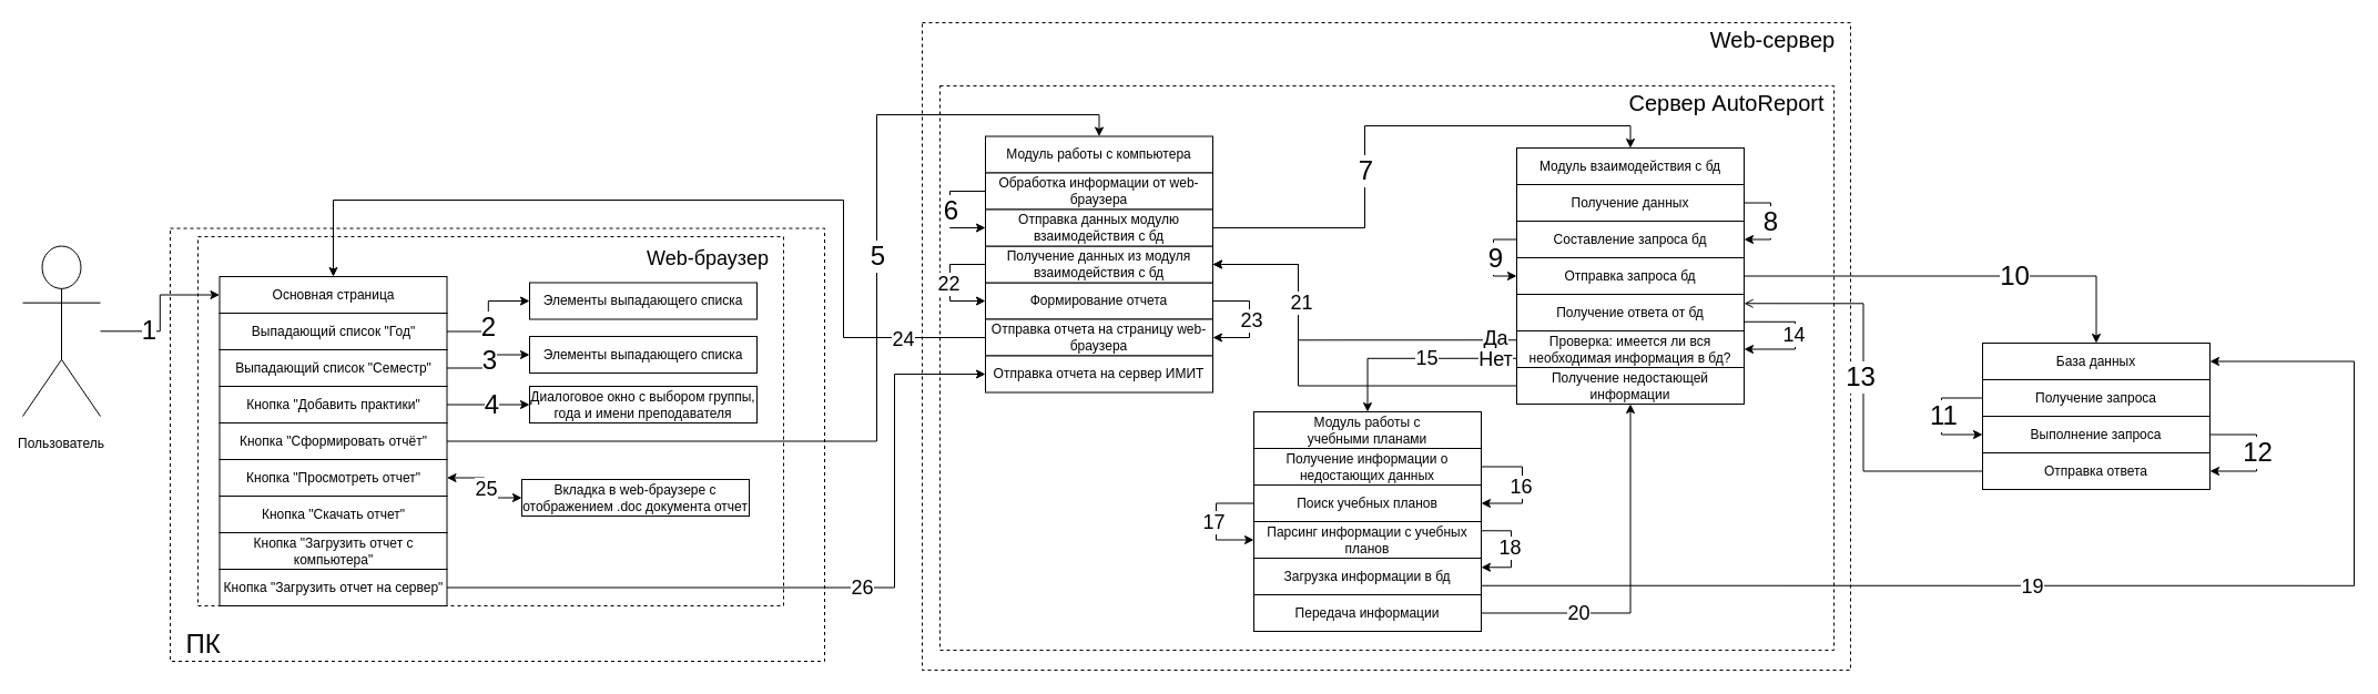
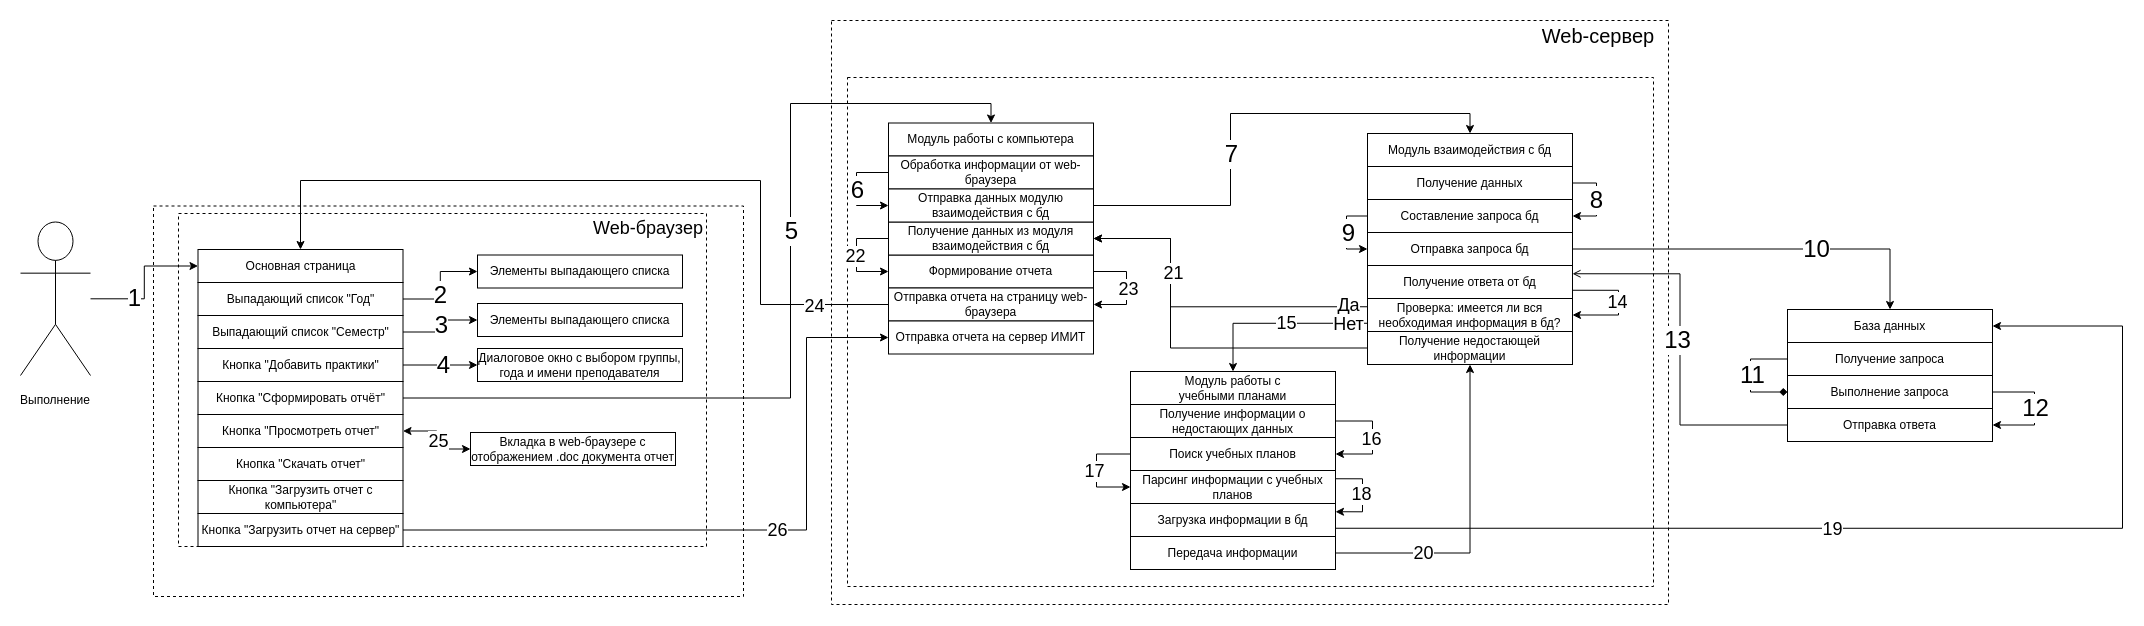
- <mxCell id="55" value="Cервер AutoReport" style="text;html=1;strokeColor=none;fillColor=none;align=center;verticalAlign=middle;whiteSpace=wrap;rounded=0;fontSize=20;fontColor=none;" parent="1" vertex="1"><mxGeometry x="1460" y="77" width="193" height="30" as="geometry" /></mxCell>
- <mxCell id="54" value="&lt;font style=&quot;font-size: 18px;&quot;&gt;Web-браузер&lt;/font&gt;" style="text;html=1;strokeColor=none;fillColor=none;align=center;verticalAlign=middle;whiteSpace=wrap;rounded=0;fontColor=none;" parent="1" vertex="1"><mxGeometry x="580" y="218" width="116" height="30" as="geometry" /></mxCell>
+ <mxCell id="54" value="&lt;font style=&quot;font-size: 18px;&quot;&gt;Web-браузер&lt;/font&gt;" style="text;html=1;strokeColor=none;fillColor=none;align=center;verticalAlign=middle;whiteSpace=wrap;rounded=0;fontColor=none;" parent="1" vertex="1"><mxGeometry x="590" y="213" width="116" height="30" as="geometry" /></mxCell>
- <mxCell id="41" style="edgeStyle=orthogonalEdgeStyle;rounded=0;orthogonalLoop=1;jettySize=auto;html=1;exitX=0;exitY=0.5;exitDx=0;exitDy=0;entryX=0;entryY=0.5;entryDx=0;entryDy=0;fontSize=24;" edge="1" parent="1" source="43" target="46"><mxGeometry relative="1" as="geometry"><Array as="points"><mxPoint x="1750" y="358" /><mxPoint x="1750" y="391" /></Array></mxGeometry></mxCell>
+ <mxCell id="41" style="edgeStyle=orthogonalEdgeStyle;rounded=0;orthogonalLoop=1;jettySize=auto;html=1;exitX=0;exitY=0.5;exitDx=0;exitDy=0;entryX=0;entryY=0.5;entryDx=0;entryDy=0;fontSize=24;endArrow=diamond;" edge="1" parent="1" source="43" target="46"><mxGeometry relative="1" as="geometry"><Array as="points"><mxPoint x="1750" y="358" /><mxPoint x="1750" y="391" /></Array></mxGeometry></mxCell>
- <mxCell id="19" value="Пользователь" style="text;html=1;strokeColor=none;fillColor=none;align=center;verticalAlign=middle;whiteSpace=wrap;rounded=0;fontColor=none;" parent="1" vertex="1"><mxGeometry x="25" y="385" width="60" height="30" as="geometry" /></mxCell>
+ <mxCell id="19" value="Выполнение" style="text;html=1;strokeColor=none;fillColor=none;align=center;verticalAlign=middle;whiteSpace=wrap;rounded=0;fontColor=none;" parent="1" vertex="1"><mxGeometry x="25" y="385" width="60" height="30" as="geometry" /></mxCell>
- <mxCell id="20" value="&lt;font style=&quot;font-size: 24px;&quot;&gt;ПК&lt;/font&gt;" style="text;html=1;strokeColor=none;fillColor=none;align=center;verticalAlign=middle;whiteSpace=wrap;rounded=0;fontColor=none;" parent="1" vertex="1"><mxGeometry x="153" y="566" width="60" height="30" as="geometry" /></mxCell>
